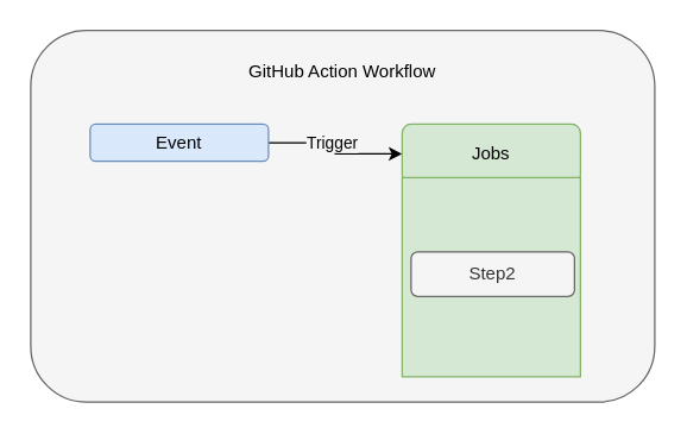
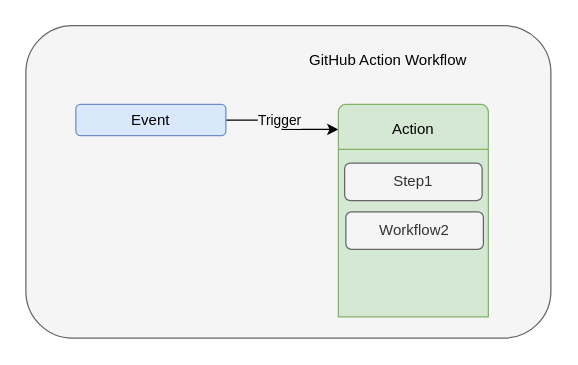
- <mxCell id="10" value="GitHub Action Workflow" style="text;html=1;strokeColor=none;fillColor=none;align=center;verticalAlign=middle;whiteSpace=wrap;rounded=0;" vertex="1" parent="1"><mxGeometry x="155" y="33" width="150" height="30" as="geometry" /></mxCell>
+ <mxCell id="10" value="GitHub Action Workflow" style="text;html=1;strokeColor=none;fillColor=none;align=center;verticalAlign=middle;whiteSpace=wrap;rounded=0;" vertex="1" parent="1"><mxGeometry x="235" y="33" width="150" height="30" as="geometry" /></mxCell>
- <mxCell id="6" value="Jobs" style="rounded=1;whiteSpace=wrap;html=1;fillColor=#d5e8d4;strokeColor=#82b366;" vertex="1" parent="1"><mxGeometry x="270" y="83" width="120" height="40" as="geometry" /></mxCell>
+ <mxCell id="6" value="Action" style="rounded=1;whiteSpace=wrap;html=1;fillColor=#d5e8d4;strokeColor=#82b366;" vertex="1" parent="1"><mxGeometry x="270" y="83" width="120" height="40" as="geometry" /></mxCell>
+ <mxCell id="8" value="Step1" style="rounded=1;whiteSpace=wrap;html=1;strokeColor=#666666;fillColor=#f5f5f5;fontColor=#333333;" vertex="1" parent="1"><mxGeometry x="275" y="130" width="110" height="30" as="geometry" /></mxCell>
- <mxCell id="9" value="Step2" style="rounded=1;whiteSpace=wrap;html=1;strokeColor=#666666;fillColor=#f5f5f5;fontColor=#333333;" vertex="1" parent="1"><mxGeometry x="276" y="169" width="110" height="30" as="geometry" /></mxCell>
+ <mxCell id="9" value="Workflow2" style="rounded=1;whiteSpace=wrap;html=1;strokeColor=#666666;fillColor=#f5f5f5;fontColor=#333333;" vertex="1" parent="1"><mxGeometry x="276" y="169" width="110" height="30" as="geometry" /></mxCell>
